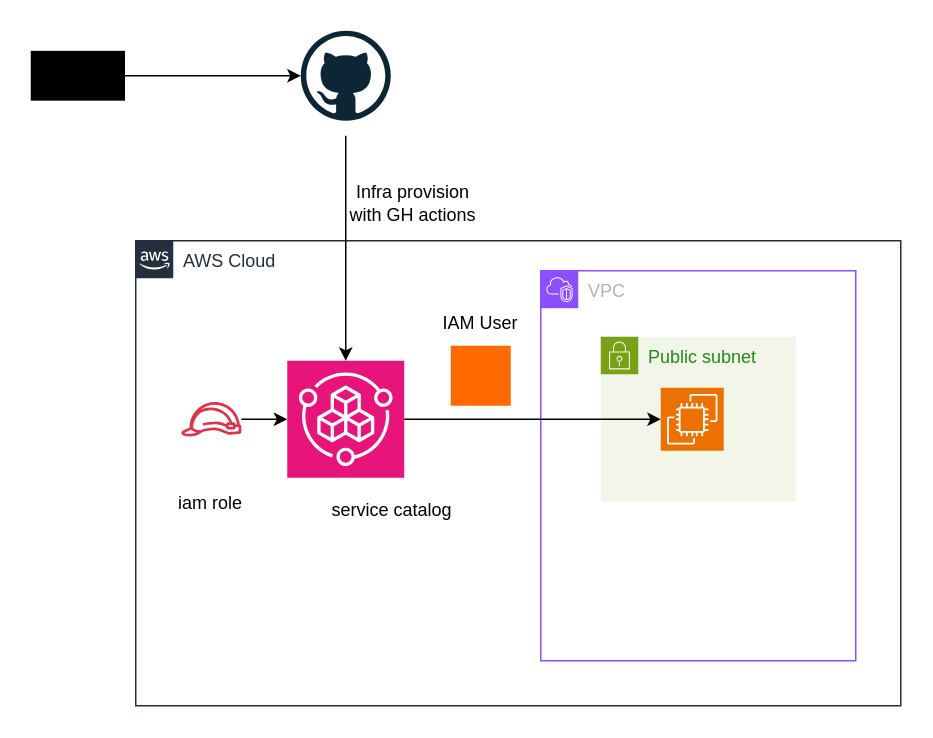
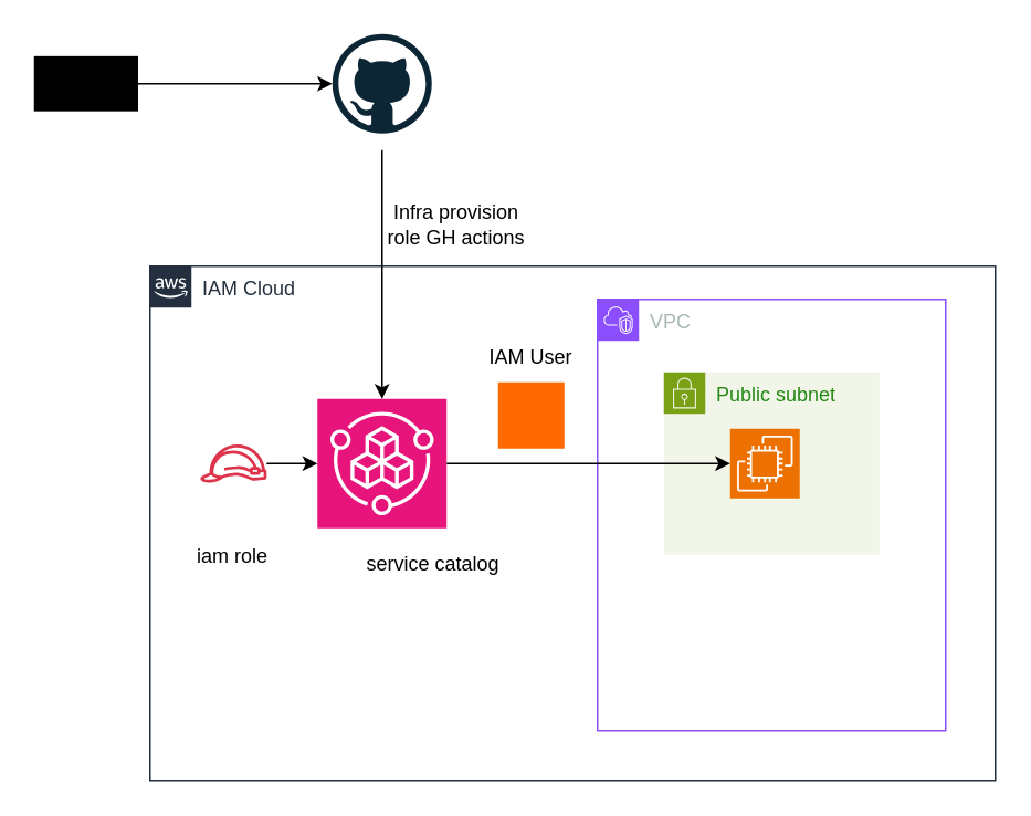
- <mxCell id="18" value="Infra provision with GH actions" style="text;html=1;align=center;verticalAlign=middle;whiteSpace=wrap;rounded=0;" vertex="1" parent="1"><mxGeometry x="230" y="120" width="90" height="30" as="geometry" /></mxCell>
+ <mxCell id="18" value="Infra provision role GH actions" style="text;html=1;align=center;verticalAlign=middle;whiteSpace=wrap;rounded=0;" vertex="1" parent="1"><mxGeometry x="230" y="120" width="90" height="30" as="geometry" /></mxCell>
- <mxCell id="2" value="AWS Cloud" style="points=[[0,0],[0.25,0],[0.5,0],[0.75,0],[1,0],[1,0.25],[1,0.5],[1,0.75],[1,1],[0.75,1],[0.5,1],[0.25,1],[0,1],[0,0.75],[0,0.5],[0,0.25]];outlineConnect=0;gradientColor=none;html=1;whiteSpace=wrap;fontSize=12;fontStyle=0;container=1;pointerEvents=0;collapsible=0;recursiveResize=0;shape=mxgraph.aws4.group;grIcon=mxgraph.aws4.group_aws_cloud_alt;strokeColor=#232F3E;fillColor=none;verticalAlign=top;align=left;spacingLeft=30;fontColor=#232F3E;dashed=0;" parent="1" vertex="1"><mxGeometry x="90" y="160" width="510" height="310" as="geometry" /></mxCell>
+ <mxCell id="2" value="IAM Cloud" style="points=[[0,0],[0.25,0],[0.5,0],[0.75,0],[1,0],[1,0.25],[1,0.5],[1,0.75],[1,1],[0.75,1],[0.5,1],[0.25,1],[0,1],[0,0.75],[0,0.5],[0,0.25]];outlineConnect=0;gradientColor=none;html=1;whiteSpace=wrap;fontSize=12;fontStyle=0;container=1;pointerEvents=0;collapsible=0;recursiveResize=0;shape=mxgraph.aws4.group;grIcon=mxgraph.aws4.group_aws_cloud_alt;strokeColor=#232F3E;fillColor=none;verticalAlign=top;align=left;spacingLeft=30;fontColor=#232F3E;dashed=0;" parent="1" vertex="1"><mxGeometry x="90" y="160" width="510" height="310" as="geometry" /></mxCell>
